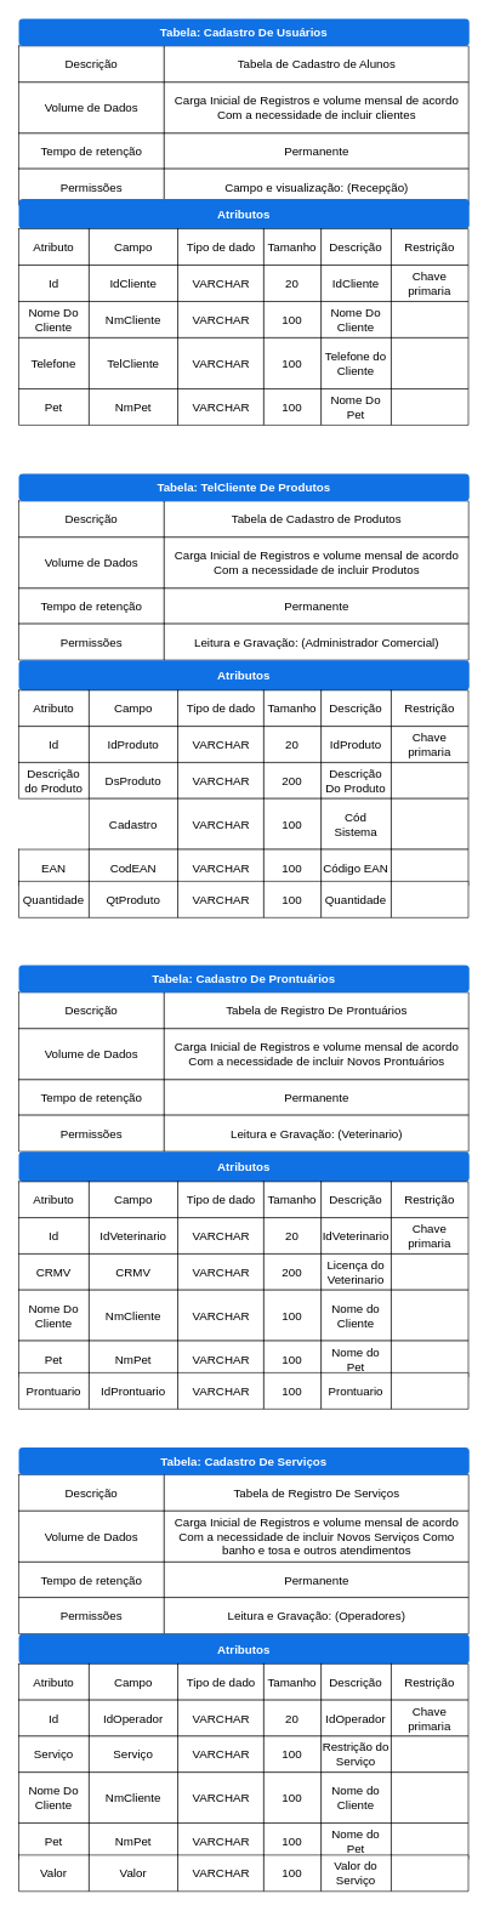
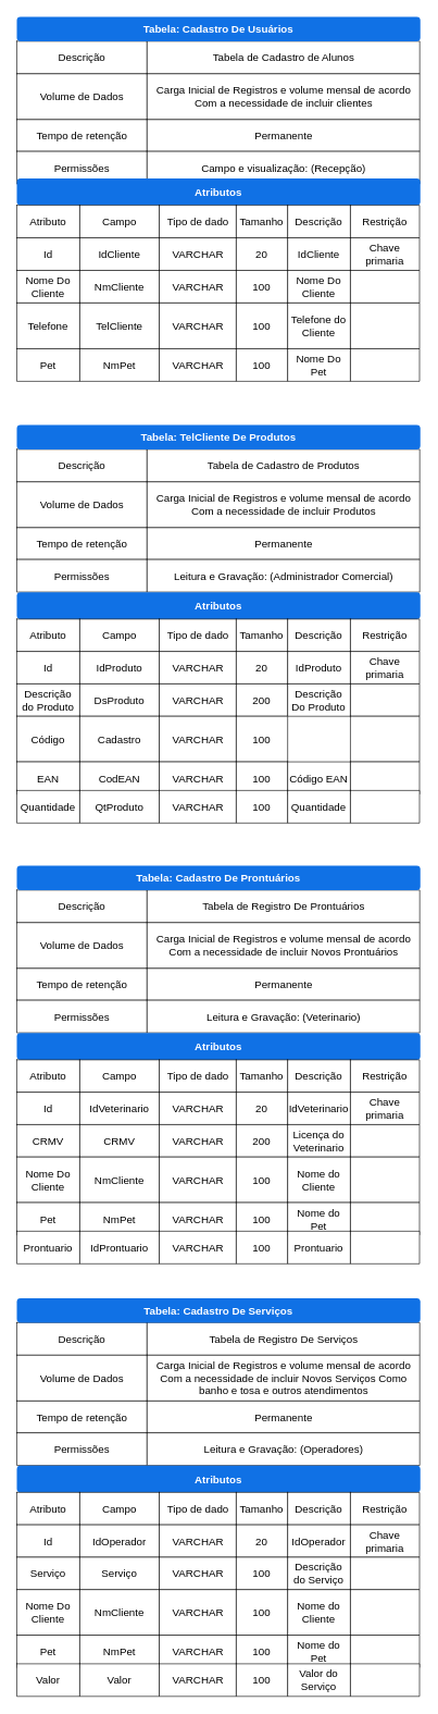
+ <mxCell id="76" value="Código" style="shape=partialRectangle;html=1;whiteSpace=wrap;connectable=0;fillColor=#ffffff;strokeOpacity=100;verticalAlign=middle;spacing=3.8;strokeWidth=0.8;fontSize=13;" vertex="1" parent="57"><mxGeometry y="119.102" width="77.213" height="55.819" as="geometry" /></mxCell>
- <mxCell id="80" value="Cód Sistema" style="shape=partialRectangle;html=1;whiteSpace=wrap;connectable=0;fillColor=#ffffff;strokeOpacity=100;verticalAlign=middle;spacing=3.8;strokeWidth=0.8;fontSize=13;" vertex="1" parent="57"><mxGeometry x="332.212" y="119.102" width="77.063" height="55.819" as="geometry" /></mxCell>
- <mxCell id="172" value="Restrição do Serviço" style="shape=partialRectangle;html=1;whiteSpace=wrap;connectable=0;fillColor=#ffffff;strokeOpacity=100;verticalAlign=middle;spacing=3.8;strokeWidth=0.8;fontSize=13;" vertex="1" parent="155"><mxGeometry x="332.212" y="79.401" width="77.063" height="39.701" as="geometry" /></mxCell>
+ <mxCell id="172" value="Descrição do Serviço" style="shape=partialRectangle;html=1;whiteSpace=wrap;connectable=0;fillColor=#ffffff;strokeOpacity=100;verticalAlign=middle;spacing=3.8;strokeWidth=0.8;fontSize=13;" vertex="1" parent="155"><mxGeometry x="332.212" y="79.401" width="77.063" height="39.701" as="geometry" /></mxCell>
